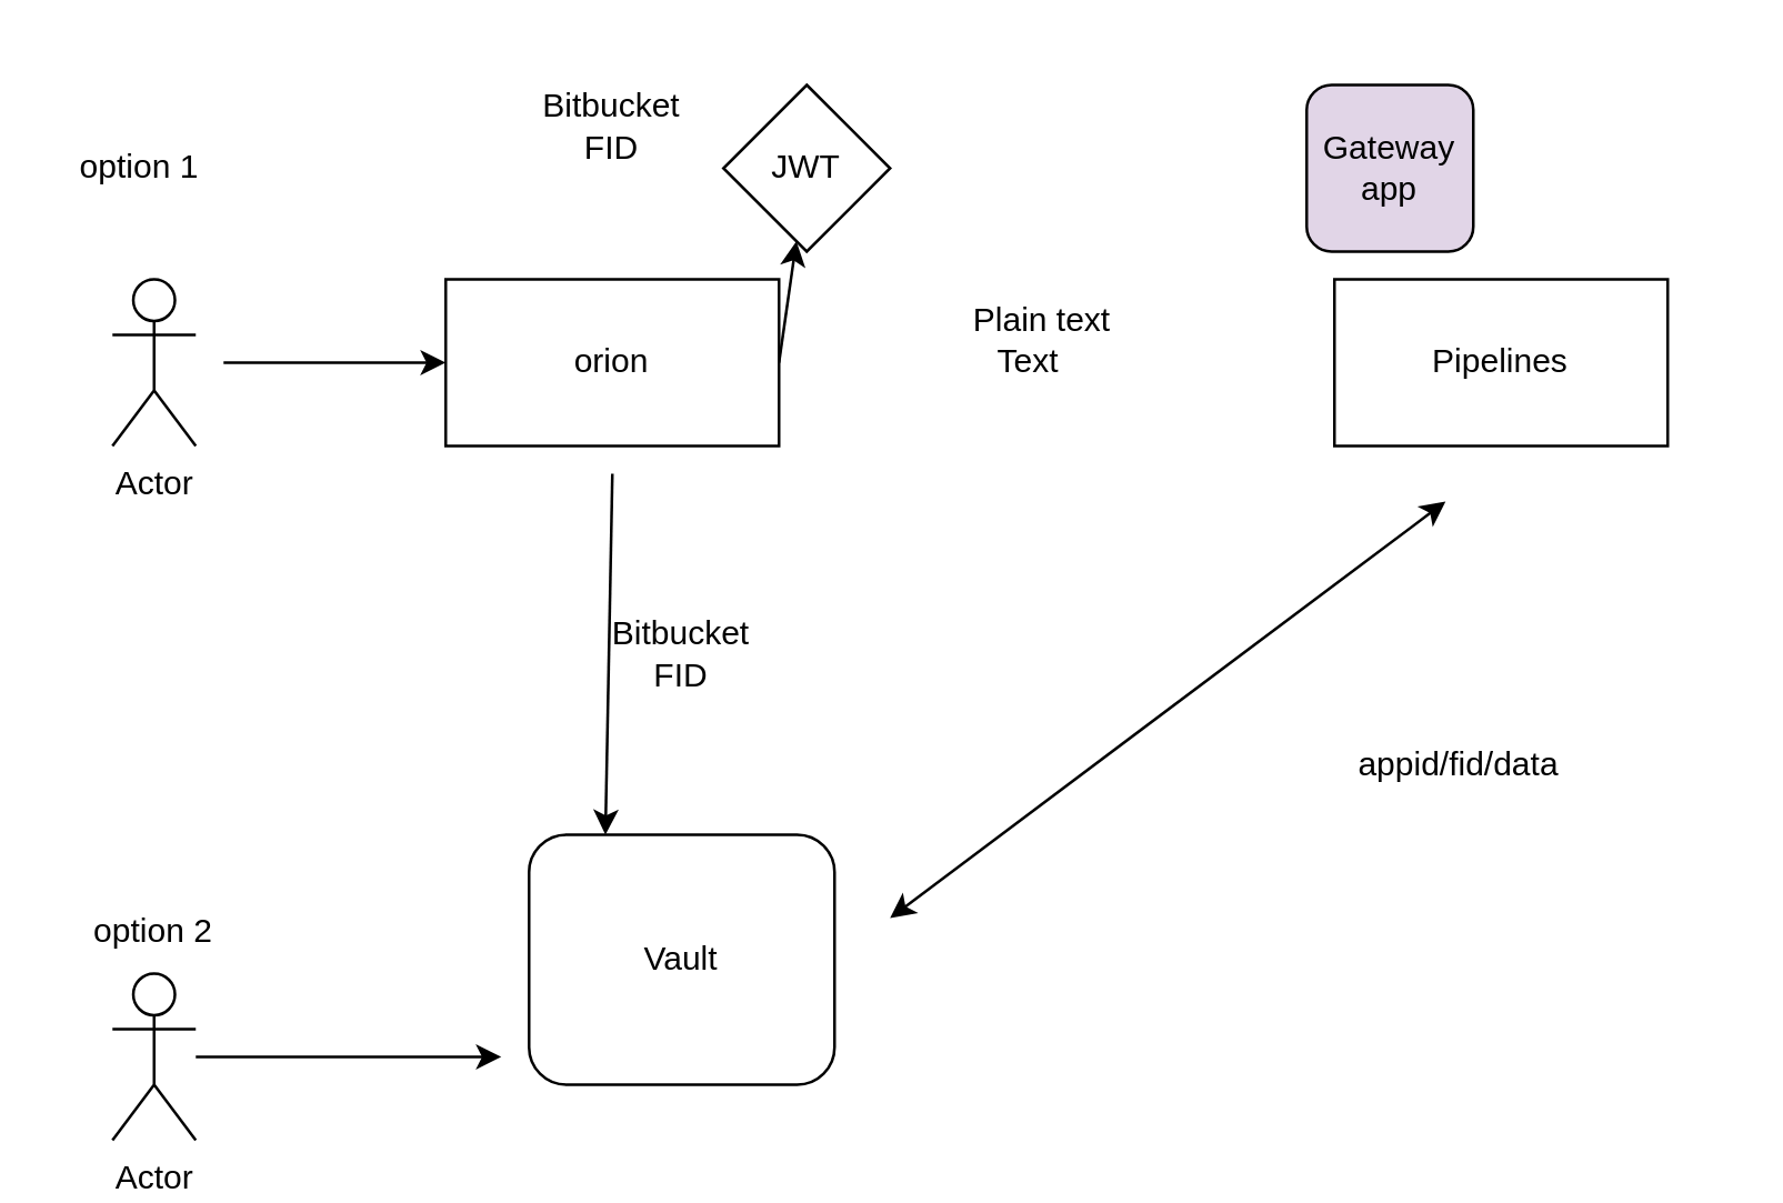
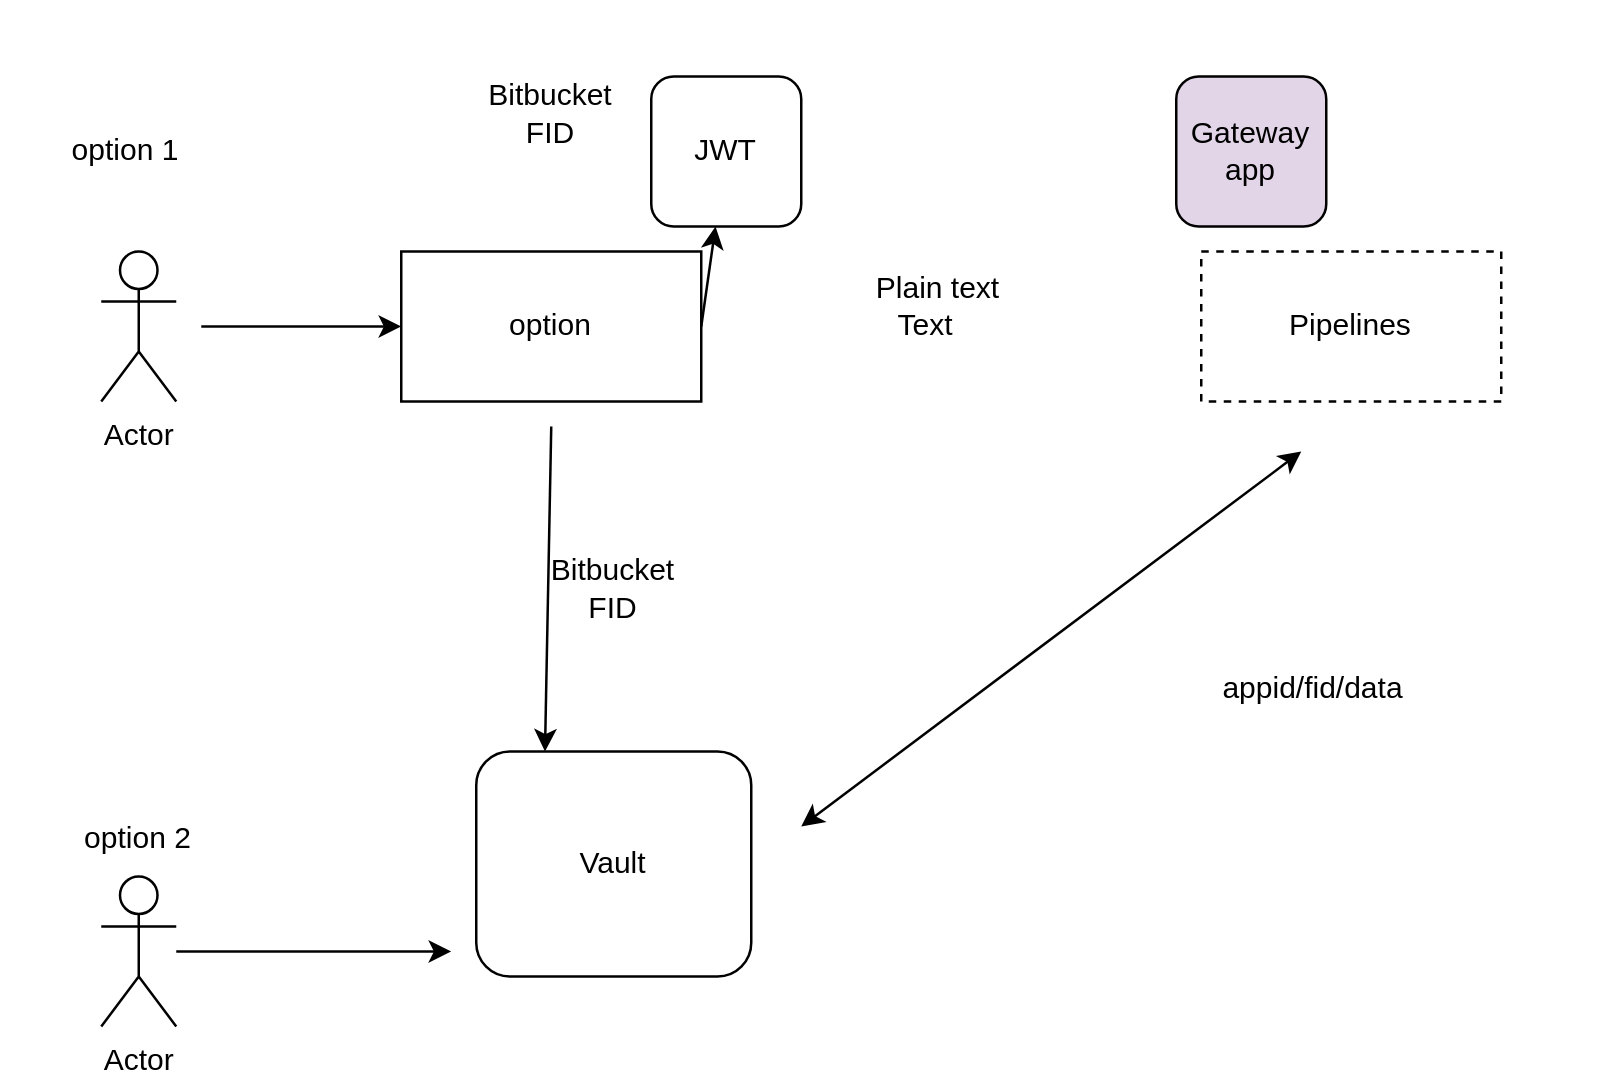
- <mxCell id="7" value="JWT" style="rhombus;whiteSpace=wrap;html=1;" parent="1" vertex="1"><mxGeometry x="260" y="30" width="60" height="60" as="geometry" /></mxCell>
+ <mxCell id="7" value="JWT" style="rounded=1;whiteSpace=wrap;html=1;" parent="1" vertex="1"><mxGeometry x="260" y="30" width="60" height="60" as="geometry" /></mxCell>
- <mxCell id="2" value="orion" style="rounded=0;whiteSpace=wrap;html=1;" parent="1" vertex="1"><mxGeometry x="160" y="100" width="120" height="60" as="geometry" /></mxCell>
+ <mxCell id="2" value="option" style="rounded=0;whiteSpace=wrap;html=1;" parent="1" vertex="1"><mxGeometry x="160" y="100" width="120" height="60" as="geometry" /></mxCell>
- <mxCell id="3" value="Pipelines" style="rounded=0;whiteSpace=wrap;html=1;" parent="1" vertex="1"><mxGeometry x="480" y="100" width="120" height="60" as="geometry" /></mxCell>
+ <mxCell id="3" value="Pipelines" style="rounded=0;whiteSpace=wrap;html=1;dashed=1;" parent="1" vertex="1"><mxGeometry x="480" y="100" width="120" height="60" as="geometry" /></mxCell>
